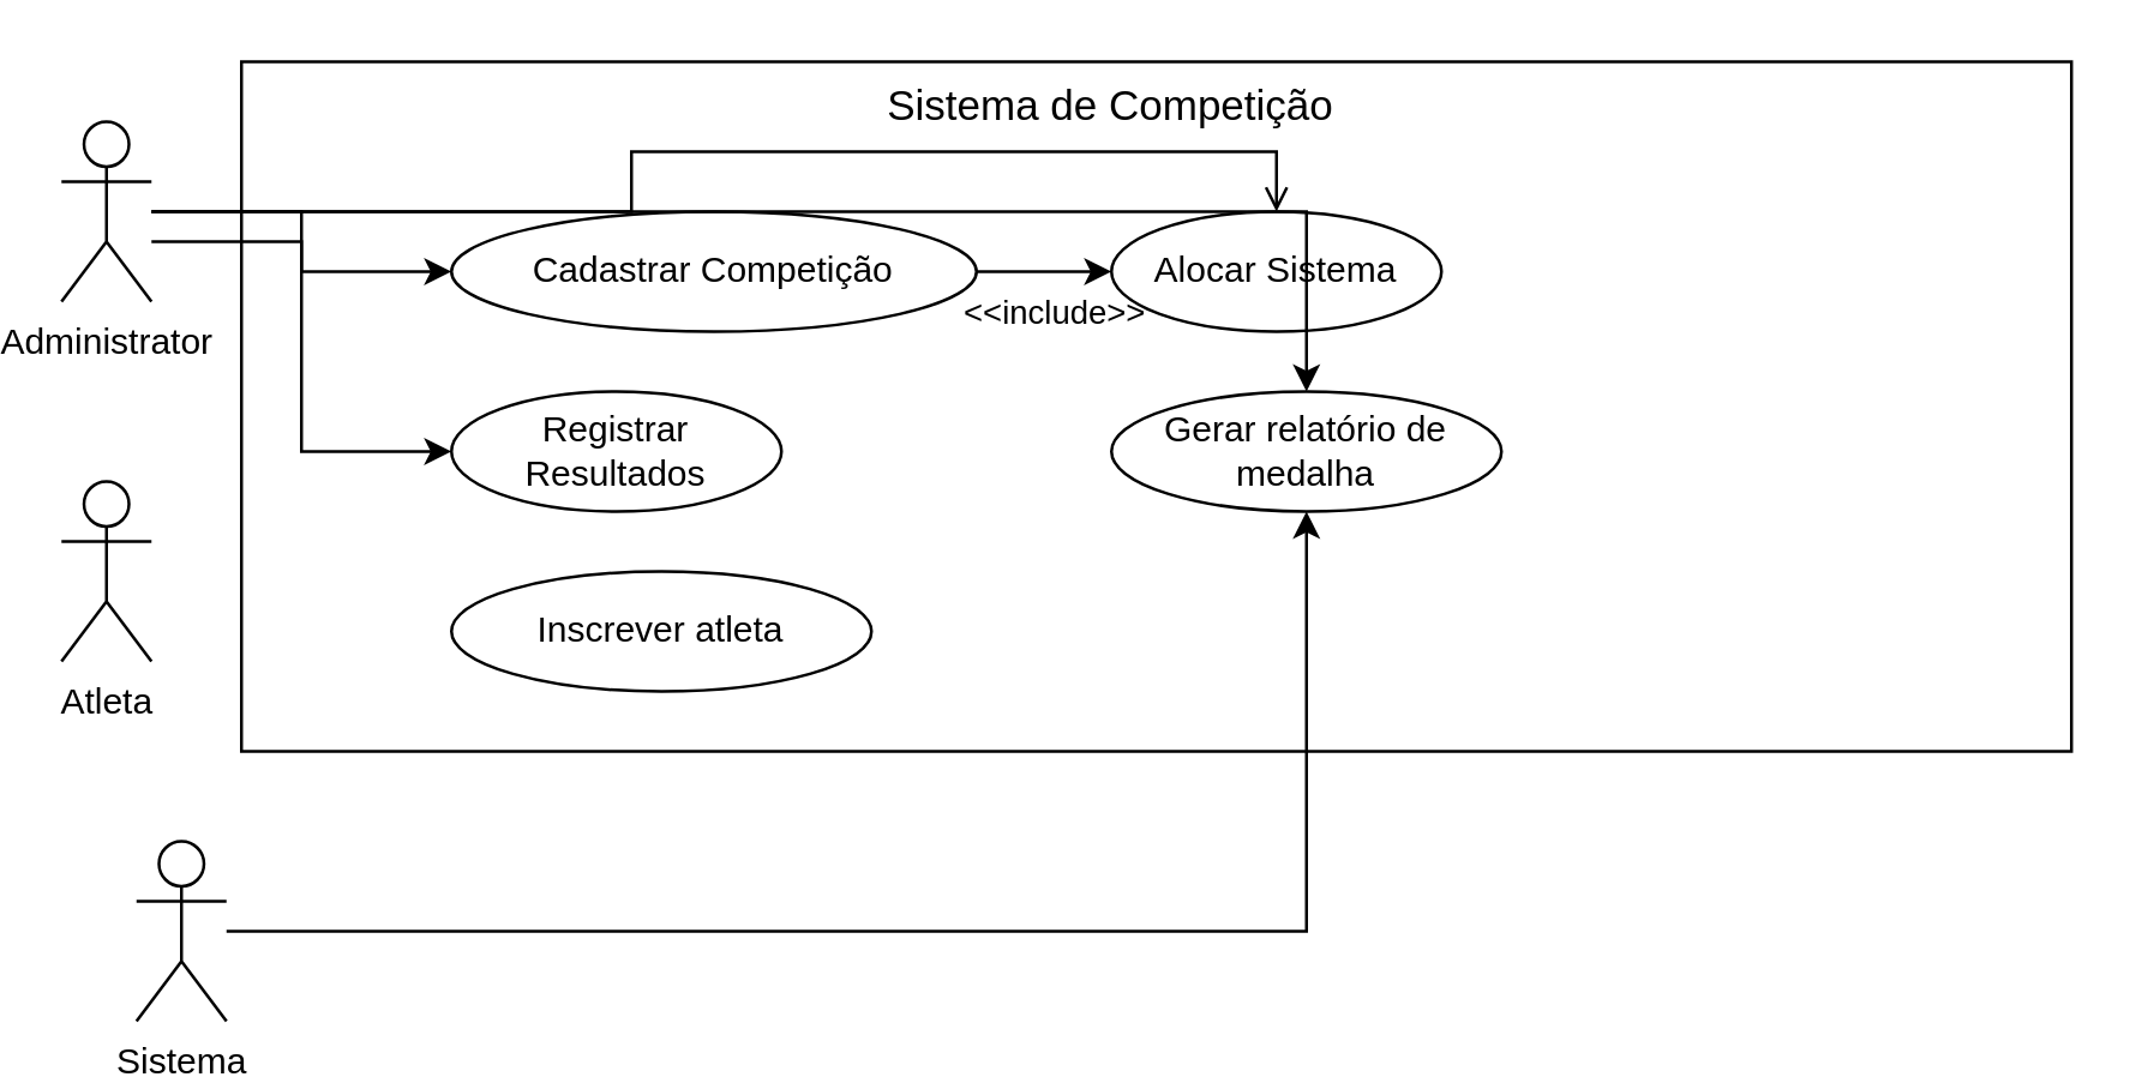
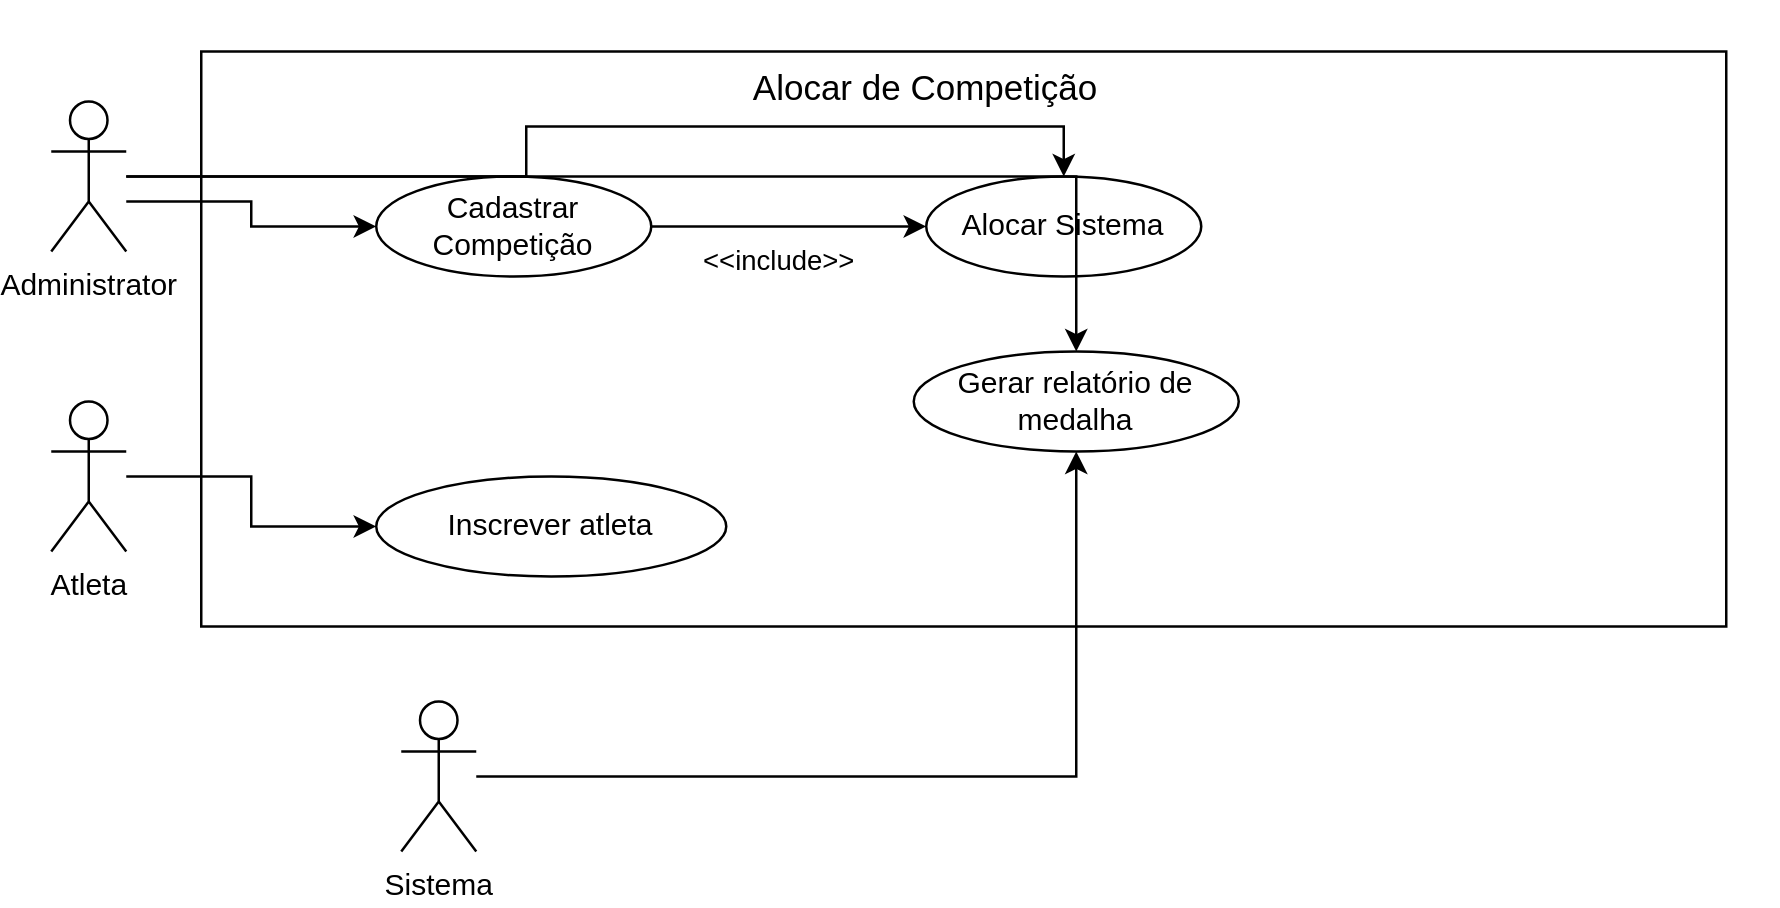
- <mxCell id="10" value="&lt;font style=&quot;font-size: 14px;&quot;&gt;Sistema de Competição&lt;/font&gt;" style="text;html=1;whiteSpace=wrap;strokeColor=none;fillColor=none;align=center;verticalAlign=middle;rounded=0;" vertex="1" parent="1"><mxGeometry x="290" y="20" width="160" height="30" as="geometry" /></mxCell>
+ <mxCell id="10" value="&lt;font style=&quot;font-size: 14px;&quot;&gt;Alocar de Competição&lt;/font&gt;" style="text;html=1;whiteSpace=wrap;strokeColor=none;fillColor=none;align=center;verticalAlign=middle;rounded=0;" vertex="1" parent="1"><mxGeometry x="290" y="20" width="160" height="30" as="geometry" /></mxCell>
- <mxCell id="12" style="edgeStyle=orthogonalEdgeStyle;rounded=0;orthogonalLoop=1;jettySize=auto;html=1;entryX=0.5;entryY=0;entryDx=0;entryDy=0;endArrow=open;" edge="1" parent="1" source="2" target="9"><mxGeometry relative="1" as="geometry" /></mxCell>
+ <mxCell id="12" style="edgeStyle=orthogonalEdgeStyle;rounded=0;orthogonalLoop=1;jettySize=auto;html=1;entryX=0.5;entryY=0;entryDx=0;entryDy=0;" edge="1" parent="1" source="2" target="9"><mxGeometry relative="1" as="geometry" /></mxCell>
- <mxCell id="8" value="Cadastrar Competição" style="ellipse;whiteSpace=wrap;html=1;" vertex="1" parent="1"><mxGeometry x="150" y="70" width="175" height="40" as="geometry" /></mxCell>
+ <mxCell id="8" value="Cadastrar Competição" style="ellipse;whiteSpace=wrap;html=1;" vertex="1" parent="1"><mxGeometry x="150" y="70" width="110" height="40" as="geometry" /></mxCell>
- <mxCell id="15" style="edgeStyle=orthogonalEdgeStyle;rounded=0;orthogonalLoop=1;jettySize=auto;html=1;entryX=0;entryY=0.5;entryDx=0;entryDy=0;" edge="1" parent="1" source="2" target="13"><mxGeometry relative="1" as="geometry" /></mxCell>
- <mxCell id="13" value="Registrar Resultados" style="ellipse;whiteSpace=wrap;html=1;" vertex="1" parent="1"><mxGeometry x="150" y="130" width="110" height="40" as="geometry" /></mxCell>
- <mxCell id="14" value="Gerar relatório de medalha" style="ellipse;whiteSpace=wrap;html=1;" vertex="1" parent="1"><mxGeometry x="370" y="130" width="130" height="40" as="geometry" /></mxCell>
+ <mxCell id="14" value="Gerar relatório de medalha" style="ellipse;whiteSpace=wrap;html=1;" vertex="1" parent="1"><mxGeometry x="365" y="140" width="130" height="40" as="geometry" /></mxCell>
+ <mxCell id="19" style="edgeStyle=orthogonalEdgeStyle;rounded=0;orthogonalLoop=1;jettySize=auto;html=1;" edge="1" parent="1" source="3" target="17"><mxGeometry relative="1" as="geometry" /></mxCell>
- <mxCell id="4" value="Sistema" style="shape=umlActor;verticalLabelPosition=bottom;verticalAlign=top;html=1;outlineConnect=0;" vertex="1" parent="1"><mxGeometry x="45" y="280" width="30" height="60" as="geometry" /></mxCell>
+ <mxCell id="4" value="Sistema" style="shape=umlActor;verticalLabelPosition=bottom;verticalAlign=top;html=1;outlineConnect=0;" vertex="1" parent="1"><mxGeometry x="160" y="280" width="30" height="60" as="geometry" /></mxCell>
